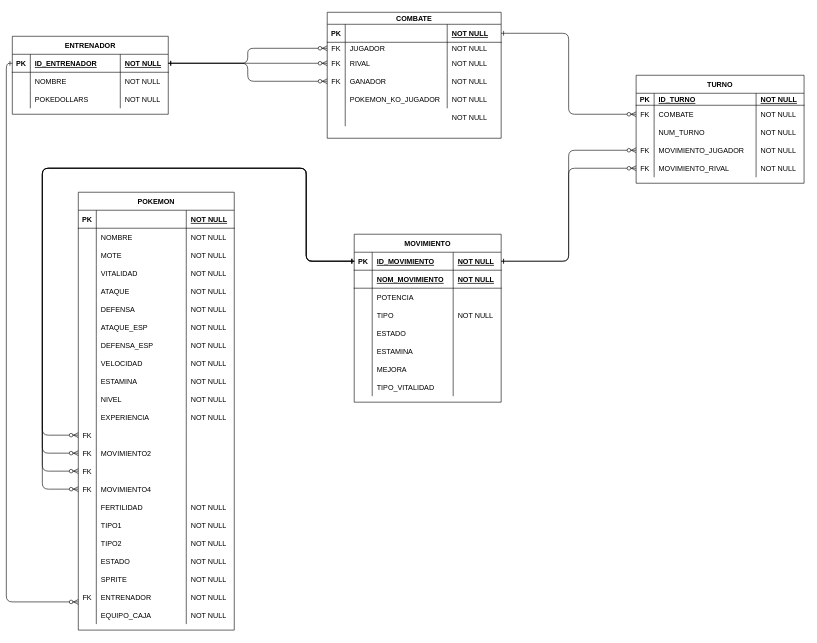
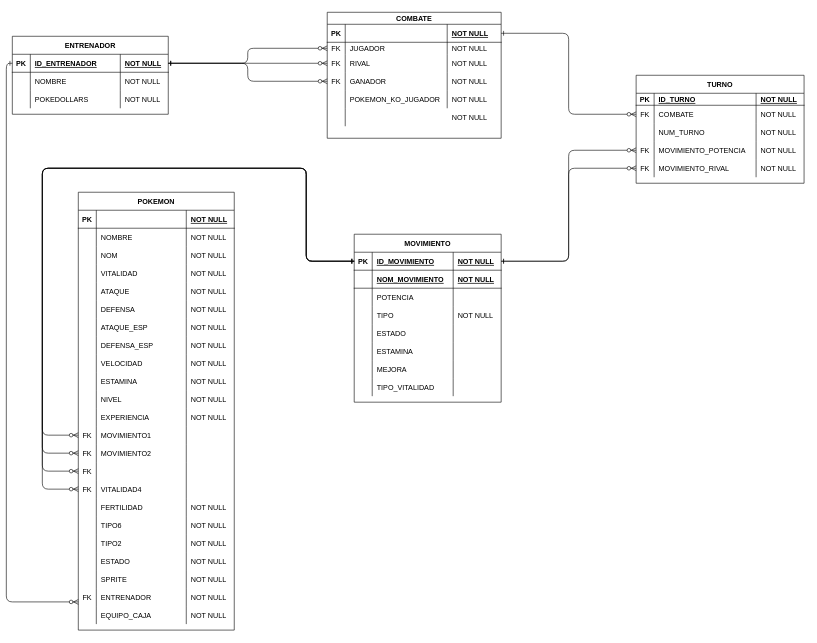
- <mxCell id="54" value="MOVIMIENTO_JUGADOR" style="shape=partialRectangle;overflow=hidden;connectable=0;fillColor=none;top=0;left=0;bottom=0;right=0;align=left;spacingLeft=6;" vertex="1" parent="52"><mxGeometry x="30" width="170" height="30" as="geometry"><mxRectangle width="170" height="30" as="alternateBounds" /></mxGeometry></mxCell>
+ <mxCell id="54" value="MOVIMIENTO_POTENCIA" style="shape=partialRectangle;overflow=hidden;connectable=0;fillColor=none;top=0;left=0;bottom=0;right=0;align=left;spacingLeft=6;" vertex="1" parent="52"><mxGeometry x="30" width="170" height="30" as="geometry"><mxRectangle width="170" height="30" as="alternateBounds" /></mxGeometry></mxCell>
- <mxCell id="107" value="MOTE" style="shape=partialRectangle;overflow=hidden;connectable=0;fillColor=none;top=0;left=0;bottom=0;right=0;align=left;spacingLeft=6;" vertex="1" parent="105"><mxGeometry x="30" width="150" height="30" as="geometry"><mxRectangle width="150" height="30" as="alternateBounds" /></mxGeometry></mxCell>
+ <mxCell id="107" value="NOM" style="shape=partialRectangle;overflow=hidden;connectable=0;fillColor=none;top=0;left=0;bottom=0;right=0;align=left;spacingLeft=6;" vertex="1" parent="105"><mxGeometry x="30" width="150" height="30" as="geometry"><mxRectangle width="150" height="30" as="alternateBounds" /></mxGeometry></mxCell>
+ <mxCell id="147" value="MOVIMIENTO1" style="shape=partialRectangle;overflow=hidden;connectable=0;fillColor=none;top=0;left=0;bottom=0;right=0;align=left;spacingLeft=6;" vertex="1" parent="145"><mxGeometry x="30" width="150" height="30" as="geometry"><mxRectangle width="150" height="30" as="alternateBounds" /></mxGeometry></mxCell>
- <mxCell id="158" value="MOVIMIENTO4" style="shape=partialRectangle;overflow=hidden;connectable=0;fillColor=none;top=0;left=0;bottom=0;right=0;align=left;spacingLeft=6;" vertex="1" parent="156"><mxGeometry x="30" width="150" height="30" as="geometry"><mxRectangle width="150" height="30" as="alternateBounds" /></mxGeometry></mxCell>
+ <mxCell id="158" value="VITALIDAD4" style="shape=partialRectangle;overflow=hidden;connectable=0;fillColor=none;top=0;left=0;bottom=0;right=0;align=left;spacingLeft=6;" vertex="1" parent="156"><mxGeometry x="30" width="150" height="30" as="geometry"><mxRectangle width="150" height="30" as="alternateBounds" /></mxGeometry></mxCell>
- <mxCell id="166" value="TIPO1" style="shape=partialRectangle;overflow=hidden;connectable=0;fillColor=none;top=0;left=0;bottom=0;right=0;align=left;spacingLeft=6;" vertex="1" parent="164"><mxGeometry x="30" width="150" height="30" as="geometry"><mxRectangle width="150" height="30" as="alternateBounds" /></mxGeometry></mxCell>
+ <mxCell id="166" value="TIPO6" style="shape=partialRectangle;overflow=hidden;connectable=0;fillColor=none;top=0;left=0;bottom=0;right=0;align=left;spacingLeft=6;" vertex="1" parent="164"><mxGeometry x="30" width="150" height="30" as="geometry"><mxRectangle width="150" height="30" as="alternateBounds" /></mxGeometry></mxCell>
